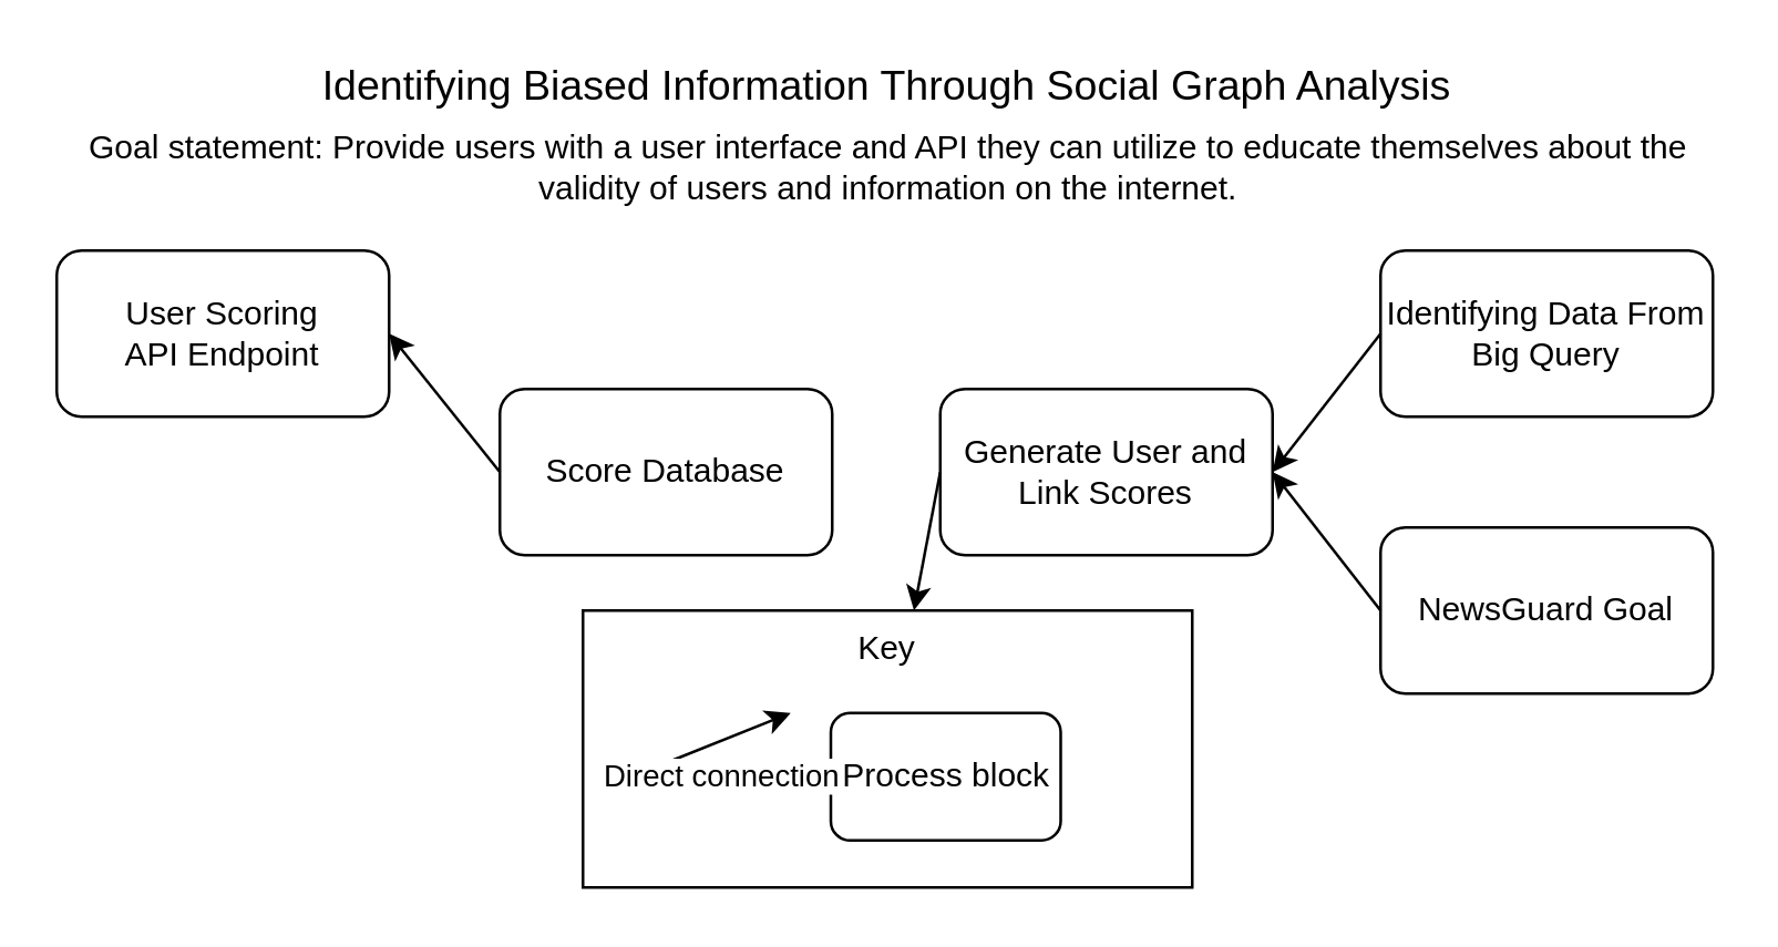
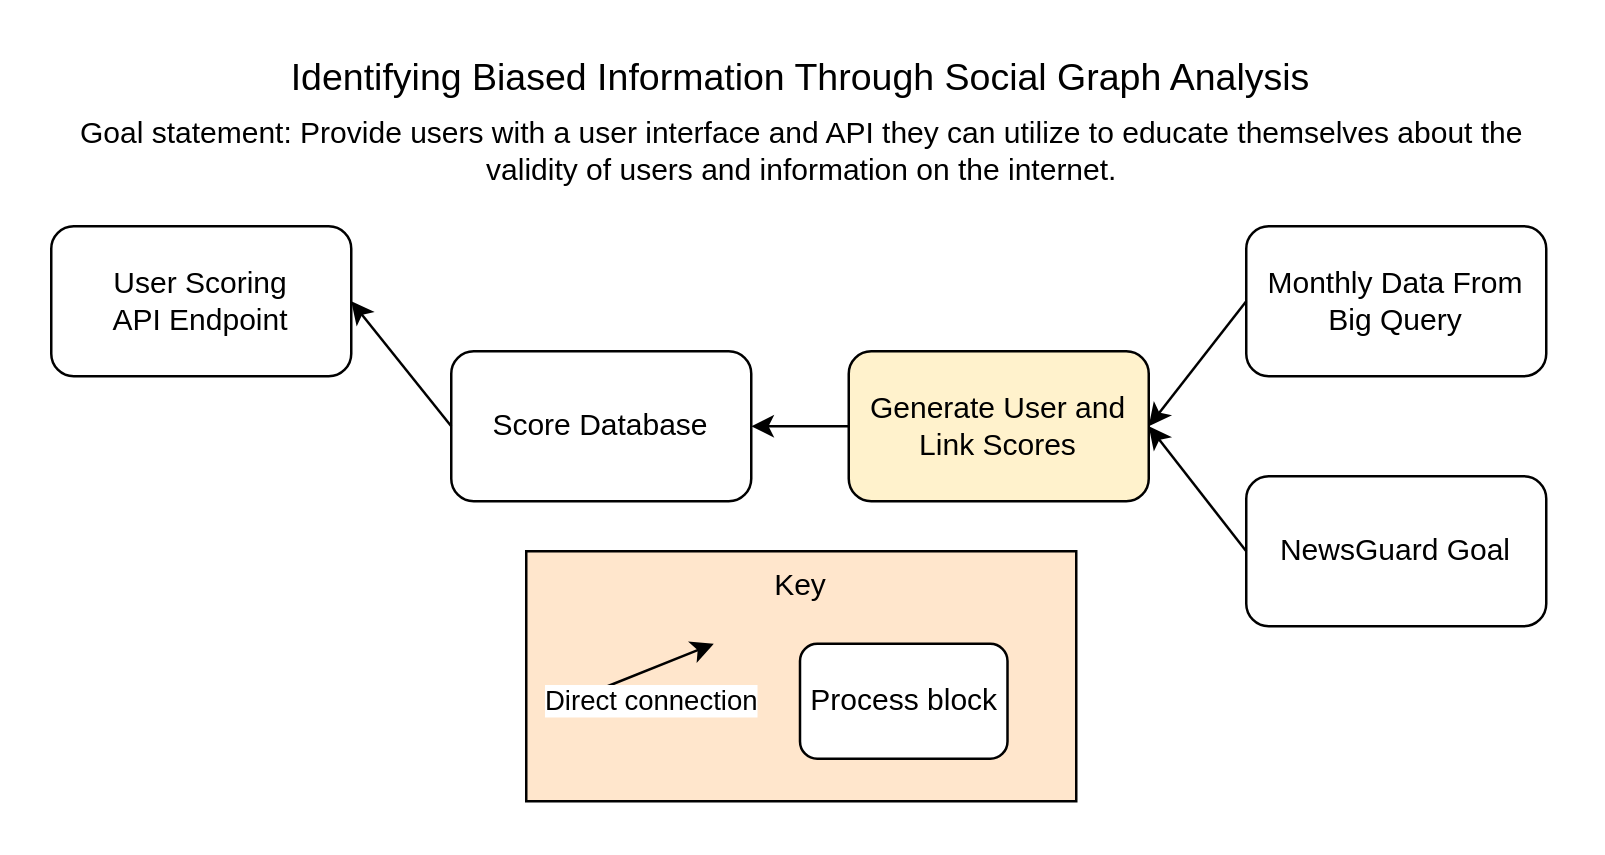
- <mxCell id="2" value="Identifying Data From Big Query" style="rounded=1;whiteSpace=wrap;html=1;" parent="1" vertex="1"><mxGeometry x="498" y="90" width="120" height="60" as="geometry" /></mxCell>
+ <mxCell id="2" value="Monthly Data From Big Query" style="rounded=1;whiteSpace=wrap;html=1;" parent="1" vertex="1"><mxGeometry x="498" y="90" width="120" height="60" as="geometry" /></mxCell>
- <mxCell id="4" value="Generate User and Link Scores" style="rounded=1;whiteSpace=wrap;html=1;" parent="1" vertex="1"><mxGeometry x="339" y="140" width="120" height="60" as="geometry" /></mxCell>
+ <mxCell id="4" value="Generate User and Link Scores" style="rounded=1;whiteSpace=wrap;html=1;fillColor=#fff2cc;" parent="1" vertex="1"><mxGeometry x="339" y="140" width="120" height="60" as="geometry" /></mxCell>
- <mxCell id="9" value="" style="endArrow=classic;html=1;exitX=0;exitY=0.5;exitDx=0;exitDy=0;" parent="1" source="4" target="11" edge="1"><mxGeometry width="50" height="50" relative="1" as="geometry"><mxPoint x="20" y="320" as="sourcePoint" /><mxPoint x="70" y="270" as="targetPoint" /></mxGeometry></mxCell>
+ <mxCell id="9" value="" style="endArrow=classic;html=1;entryX=1;entryY=0.5;entryDx=0;entryDy=0;exitX=0;exitY=0.5;exitDx=0;exitDy=0;" parent="1" source="4" target="8" edge="1"><mxGeometry width="50" height="50" relative="1" as="geometry"><mxPoint x="20" y="320" as="sourcePoint" /><mxPoint x="70" y="270" as="targetPoint" /></mxGeometry></mxCell>
- <mxCell id="11" value="Key&lt;br&gt;&lt;br&gt;" style="rounded=0;whiteSpace=wrap;html=1;verticalAlign=top;" vertex="1" parent="1"><mxGeometry x="210" y="220" width="220" height="100" as="geometry" /></mxCell>
+ <mxCell id="11" value="Key&lt;br&gt;&lt;br&gt;" style="rounded=0;whiteSpace=wrap;html=1;verticalAlign=top;fillColor=#ffe6cc;" vertex="1" parent="1"><mxGeometry x="210" y="220" width="220" height="100" as="geometry" /></mxCell>
- <mxCell id="12" value="Process block" style="rounded=1;whiteSpace=wrap;html=1;" vertex="1" parent="1"><mxGeometry x="299.5" y="257" width="83" height="46" as="geometry" /></mxCell>
+ <mxCell id="12" value="Process block" style="rounded=1;whiteSpace=wrap;html=1;" vertex="1" parent="1"><mxGeometry x="319.5" y="257" width="83" height="46" as="geometry" /></mxCell>
